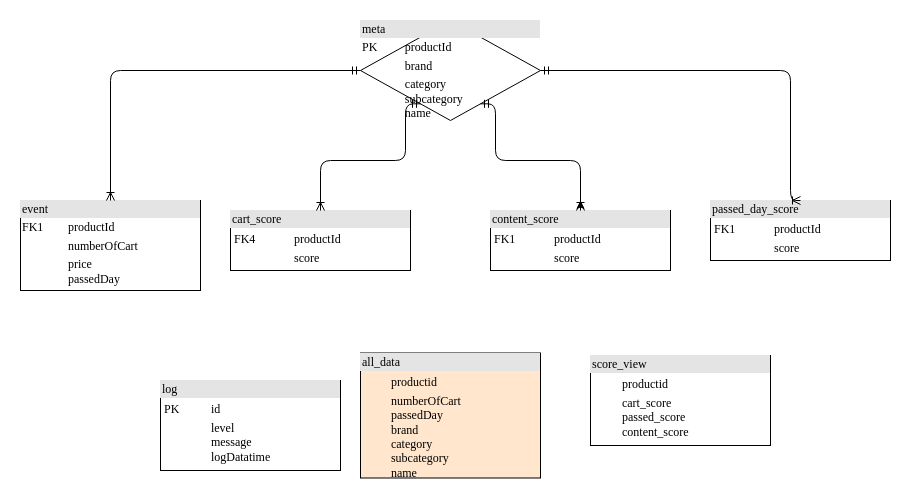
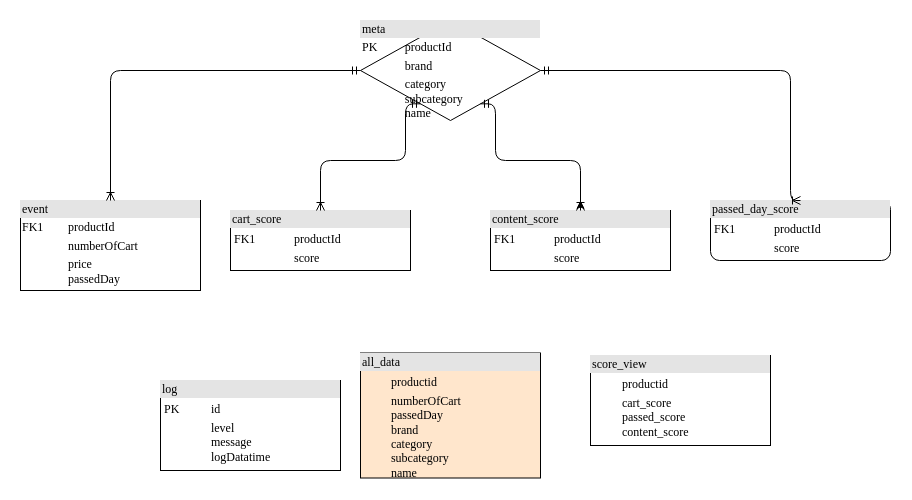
- <mxCell id="7" value="&lt;div style=&quot;box-sizing: border-box ; width: 100% ; background: #e4e4e4 ; padding: 2px&quot;&gt;passed_day_score&lt;/div&gt;&lt;table style=&quot;width: 100% ; font-size: 1em&quot; cellpadding=&quot;2&quot; cellspacing=&quot;0&quot;&gt;&lt;tbody&gt;&lt;tr&gt;&lt;td&gt;&lt;table cellpadding=&quot;2&quot; cellspacing=&quot;0&quot; style=&quot;font-size: 1em ; width: 180px&quot;&gt;&lt;tbody&gt;&lt;tr&gt;&lt;td&gt;FK1&lt;/td&gt;&lt;td&gt;productId&lt;/td&gt;&lt;/tr&gt;&lt;tr&gt;&lt;td&gt;&lt;/td&gt;&lt;td&gt;score&lt;/td&gt;&lt;/tr&gt;&lt;tr&gt;&lt;td&gt;&lt;br&gt;&lt;/td&gt;&lt;td&gt;&lt;br&gt;&lt;/td&gt;&lt;/tr&gt;&lt;/tbody&gt;&lt;/table&gt;&lt;/td&gt;&lt;td&gt;&lt;br&gt;&lt;/td&gt;&lt;/tr&gt;&lt;tr&gt;&lt;td&gt;&lt;/td&gt;&lt;td&gt;&lt;/td&gt;&lt;/tr&gt;&lt;/tbody&gt;&lt;/table&gt;" style="verticalAlign=top;align=left;overflow=fill;html=1;rounded=0;shadow=0;comic=0;labelBackgroundColor=none;strokeWidth=1;fontFamily=Verdana;fontSize=12" vertex="1" parent="1"><mxGeometry x="710" y="200" width="180" height="60" as="geometry" /></mxCell>
+ <mxCell id="7" value="&lt;div style=&quot;box-sizing: border-box ; width: 100% ; background: #e4e4e4 ; padding: 2px&quot;&gt;passed_day_score&lt;/div&gt;&lt;table style=&quot;width: 100% ; font-size: 1em&quot; cellpadding=&quot;2&quot; cellspacing=&quot;0&quot;&gt;&lt;tbody&gt;&lt;tr&gt;&lt;td&gt;&lt;table cellpadding=&quot;2&quot; cellspacing=&quot;0&quot; style=&quot;font-size: 1em ; width: 180px&quot;&gt;&lt;tbody&gt;&lt;tr&gt;&lt;td&gt;FK1&lt;/td&gt;&lt;td&gt;productId&lt;/td&gt;&lt;/tr&gt;&lt;tr&gt;&lt;td&gt;&lt;/td&gt;&lt;td&gt;score&lt;/td&gt;&lt;/tr&gt;&lt;tr&gt;&lt;td&gt;&lt;br&gt;&lt;/td&gt;&lt;td&gt;&lt;br&gt;&lt;/td&gt;&lt;/tr&gt;&lt;/tbody&gt;&lt;/table&gt;&lt;/td&gt;&lt;td&gt;&lt;br&gt;&lt;/td&gt;&lt;/tr&gt;&lt;tr&gt;&lt;td&gt;&lt;/td&gt;&lt;td&gt;&lt;/td&gt;&lt;/tr&gt;&lt;/tbody&gt;&lt;/table&gt;" style="verticalAlign=top;align=left;overflow=fill;html=1;shadow=0;comic=0;labelBackgroundColor=none;strokeWidth=1;fontFamily=Verdana;fontSize=12;rounded=1;" vertex="1" parent="1"><mxGeometry x="710" y="200" width="180" height="60" as="geometry" /></mxCell>
- <mxCell id="3" value="&lt;div style=&quot;box-sizing: border-box ; width: 100% ; background: #e4e4e4 ; padding: 2px&quot;&gt;cart_score&lt;/div&gt;&lt;table style=&quot;width: 100% ; font-size: 1em&quot; cellpadding=&quot;2&quot; cellspacing=&quot;0&quot;&gt;&lt;tbody&gt;&lt;tr&gt;&lt;td&gt;&lt;table cellpadding=&quot;2&quot; cellspacing=&quot;0&quot; style=&quot;font-size: 1em ; width: 180px&quot;&gt;&lt;tbody&gt;&lt;tr&gt;&lt;td&gt;FK4&lt;/td&gt;&lt;td&gt;productId&lt;/td&gt;&lt;/tr&gt;&lt;tr&gt;&lt;td&gt;&lt;/td&gt;&lt;td&gt;score&lt;/td&gt;&lt;/tr&gt;&lt;tr&gt;&lt;td&gt;&lt;br&gt;&lt;/td&gt;&lt;td&gt;&lt;br&gt;&lt;/td&gt;&lt;/tr&gt;&lt;/tbody&gt;&lt;/table&gt;&lt;/td&gt;&lt;td&gt;&lt;br&gt;&lt;/td&gt;&lt;/tr&gt;&lt;tr&gt;&lt;td&gt;&lt;/td&gt;&lt;td&gt;&lt;/td&gt;&lt;/tr&gt;&lt;/tbody&gt;&lt;/table&gt;" style="verticalAlign=top;align=left;overflow=fill;html=1;rounded=0;shadow=0;comic=0;labelBackgroundColor=none;strokeWidth=1;fontFamily=Verdana;fontSize=12" vertex="1" parent="1"><mxGeometry x="230" y="210" width="180" height="60" as="geometry" /></mxCell>
+ <mxCell id="3" value="&lt;div style=&quot;box-sizing: border-box ; width: 100% ; background: #e4e4e4 ; padding: 2px&quot;&gt;cart_score&lt;/div&gt;&lt;table style=&quot;width: 100% ; font-size: 1em&quot; cellpadding=&quot;2&quot; cellspacing=&quot;0&quot;&gt;&lt;tbody&gt;&lt;tr&gt;&lt;td&gt;&lt;table cellpadding=&quot;2&quot; cellspacing=&quot;0&quot; style=&quot;font-size: 1em ; width: 180px&quot;&gt;&lt;tbody&gt;&lt;tr&gt;&lt;td&gt;FK1&lt;/td&gt;&lt;td&gt;productId&lt;/td&gt;&lt;/tr&gt;&lt;tr&gt;&lt;td&gt;&lt;/td&gt;&lt;td&gt;score&lt;/td&gt;&lt;/tr&gt;&lt;tr&gt;&lt;td&gt;&lt;br&gt;&lt;/td&gt;&lt;td&gt;&lt;br&gt;&lt;/td&gt;&lt;/tr&gt;&lt;/tbody&gt;&lt;/table&gt;&lt;/td&gt;&lt;td&gt;&lt;br&gt;&lt;/td&gt;&lt;/tr&gt;&lt;tr&gt;&lt;td&gt;&lt;/td&gt;&lt;td&gt;&lt;/td&gt;&lt;/tr&gt;&lt;/tbody&gt;&lt;/table&gt;" style="verticalAlign=top;align=left;overflow=fill;html=1;rounded=0;shadow=0;comic=0;labelBackgroundColor=none;strokeWidth=1;fontFamily=Verdana;fontSize=12" vertex="1" parent="1"><mxGeometry x="230" y="210" width="180" height="60" as="geometry" /></mxCell>
